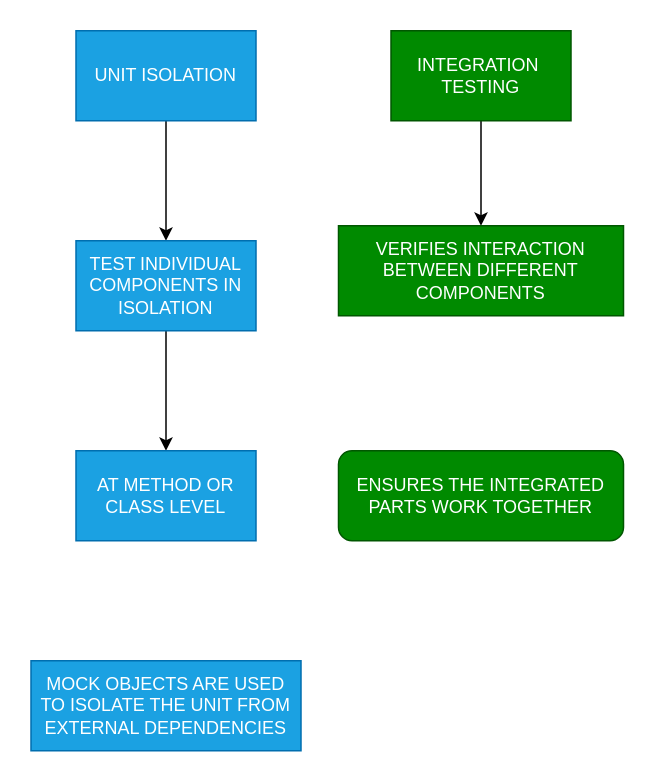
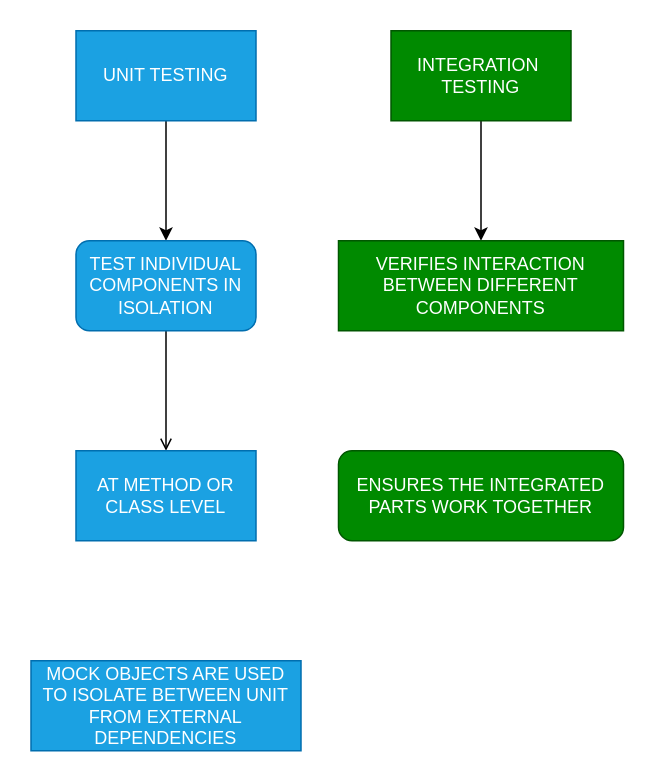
- <mxCell id="3" value="UNIT ISOLATION" style="rounded=0;whiteSpace=wrap;html=1;fillColor=#1ba1e2;fontColor=#ffffff;strokeColor=#006EAF;" vertex="1" parent="1"><mxGeometry x="50" y="20" width="120" height="60" as="geometry" /></mxCell>
+ <mxCell id="3" value="UNIT TESTING" style="rounded=0;whiteSpace=wrap;html=1;fillColor=#1ba1e2;fontColor=#ffffff;strokeColor=#006EAF;" vertex="1" parent="1"><mxGeometry x="50" y="20" width="120" height="60" as="geometry" /></mxCell>
- <mxCell id="8" value="VERIFIES INTERACTION BETWEEN DIFFERENT COMPONENTS" style="rounded=0;whiteSpace=wrap;html=1;fillColor=#008a00;fontColor=#ffffff;strokeColor=#005700;" vertex="1" parent="1"><mxGeometry x="225" y="150" width="190" height="60" as="geometry" /></mxCell>
+ <mxCell id="8" value="VERIFIES INTERACTION BETWEEN DIFFERENT COMPONENTS" style="rounded=0;whiteSpace=wrap;html=1;fillColor=#008a00;fontColor=#ffffff;strokeColor=#005700;" vertex="1" parent="1"><mxGeometry x="225" y="160" width="190" height="60" as="geometry" /></mxCell>
- <mxCell id="7" value="TEST INDIVIDUAL&lt;br&gt;COMPONENTS IN ISOLATION" style="rounded=0;whiteSpace=wrap;html=1;fillColor=#1ba1e2;fontColor=#ffffff;strokeColor=#006EAF;" vertex="1" parent="1"><mxGeometry x="50" y="160" width="120" height="60" as="geometry" /></mxCell>
+ <mxCell id="7" value="TEST INDIVIDUAL&lt;br&gt;COMPONENTS IN ISOLATION" style="whiteSpace=wrap;html=1;fillColor=#1ba1e2;fontColor=#ffffff;strokeColor=#006EAF;rounded=1;" vertex="1" parent="1"><mxGeometry x="50" y="160" width="120" height="60" as="geometry" /></mxCell>
- <mxCell id="6" value="" style="edgeStyle=orthogonalEdgeStyle;rounded=0;orthogonalLoop=1;jettySize=auto;html=1;" edge="1" parent="1" source="7" target="9"><mxGeometry relative="1" as="geometry" /></mxCell>
+ <mxCell id="6" value="" style="edgeStyle=orthogonalEdgeStyle;rounded=0;orthogonalLoop=1;jettySize=auto;html=1;endArrow=open;" edge="1" parent="1" source="7" target="9"><mxGeometry relative="1" as="geometry" /></mxCell>
- <mxCell id="11" value="MOCK OBJECTS ARE USED TO ISOLATE THE UNIT FROM EXTERNAL DEPENDENCIES" style="rounded=0;whiteSpace=wrap;html=1;fillColor=#1ba1e2;fontColor=#ffffff;strokeColor=#006EAF;" vertex="1" parent="1"><mxGeometry x="20" y="440" width="180" height="60" as="geometry" /></mxCell>
+ <mxCell id="11" value="MOCK OBJECTS ARE USED TO ISOLATE BETWEEN UNIT FROM EXTERNAL DEPENDENCIES" style="rounded=0;whiteSpace=wrap;html=1;fillColor=#1ba1e2;fontColor=#ffffff;strokeColor=#006EAF;" vertex="1" parent="1"><mxGeometry x="20" y="440" width="180" height="60" as="geometry" /></mxCell>
